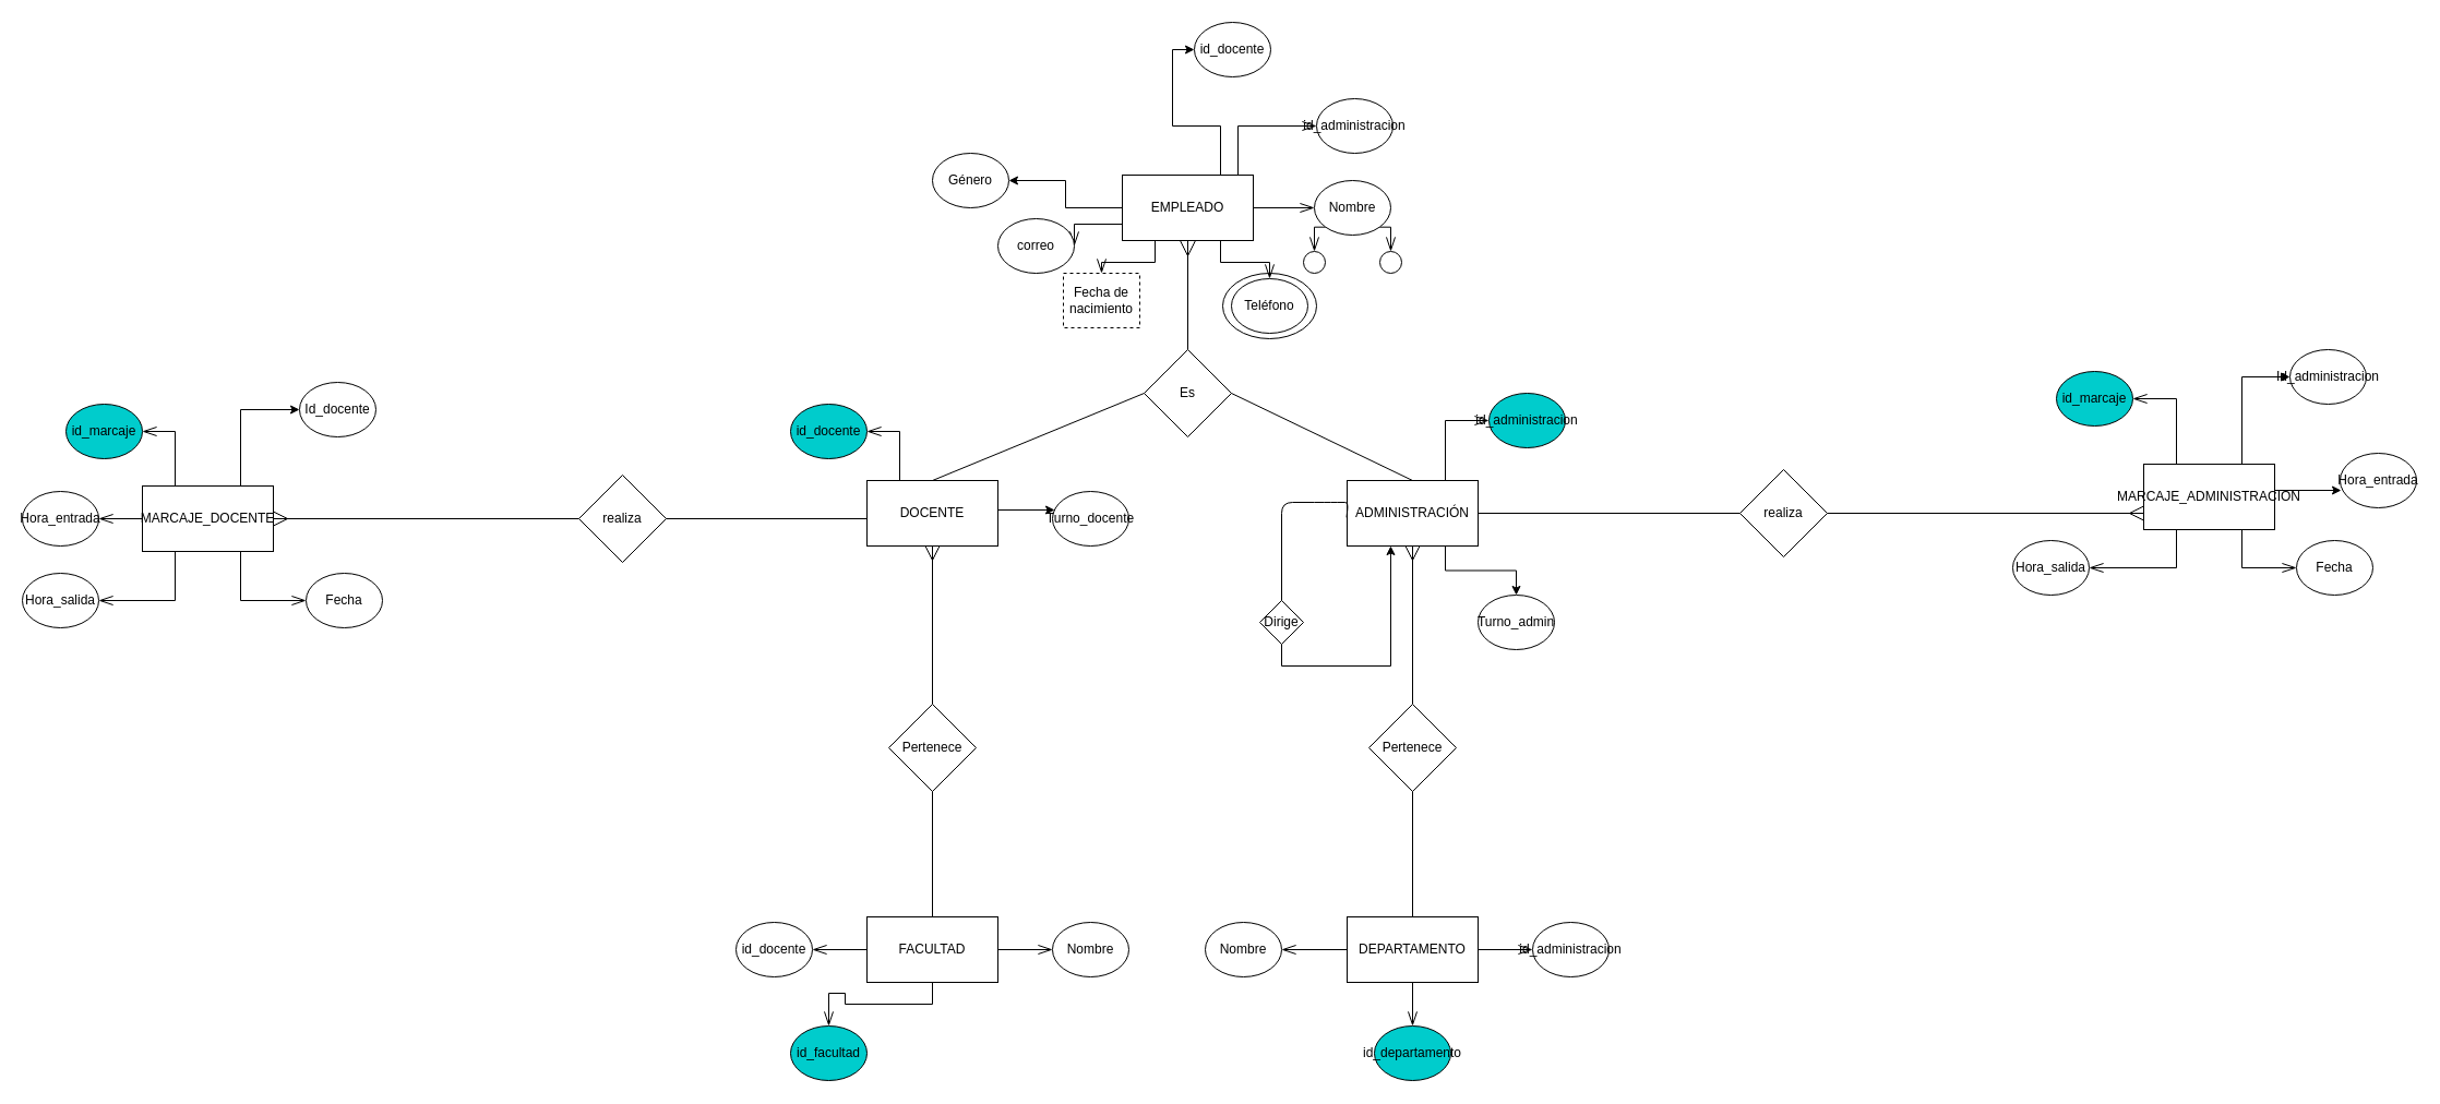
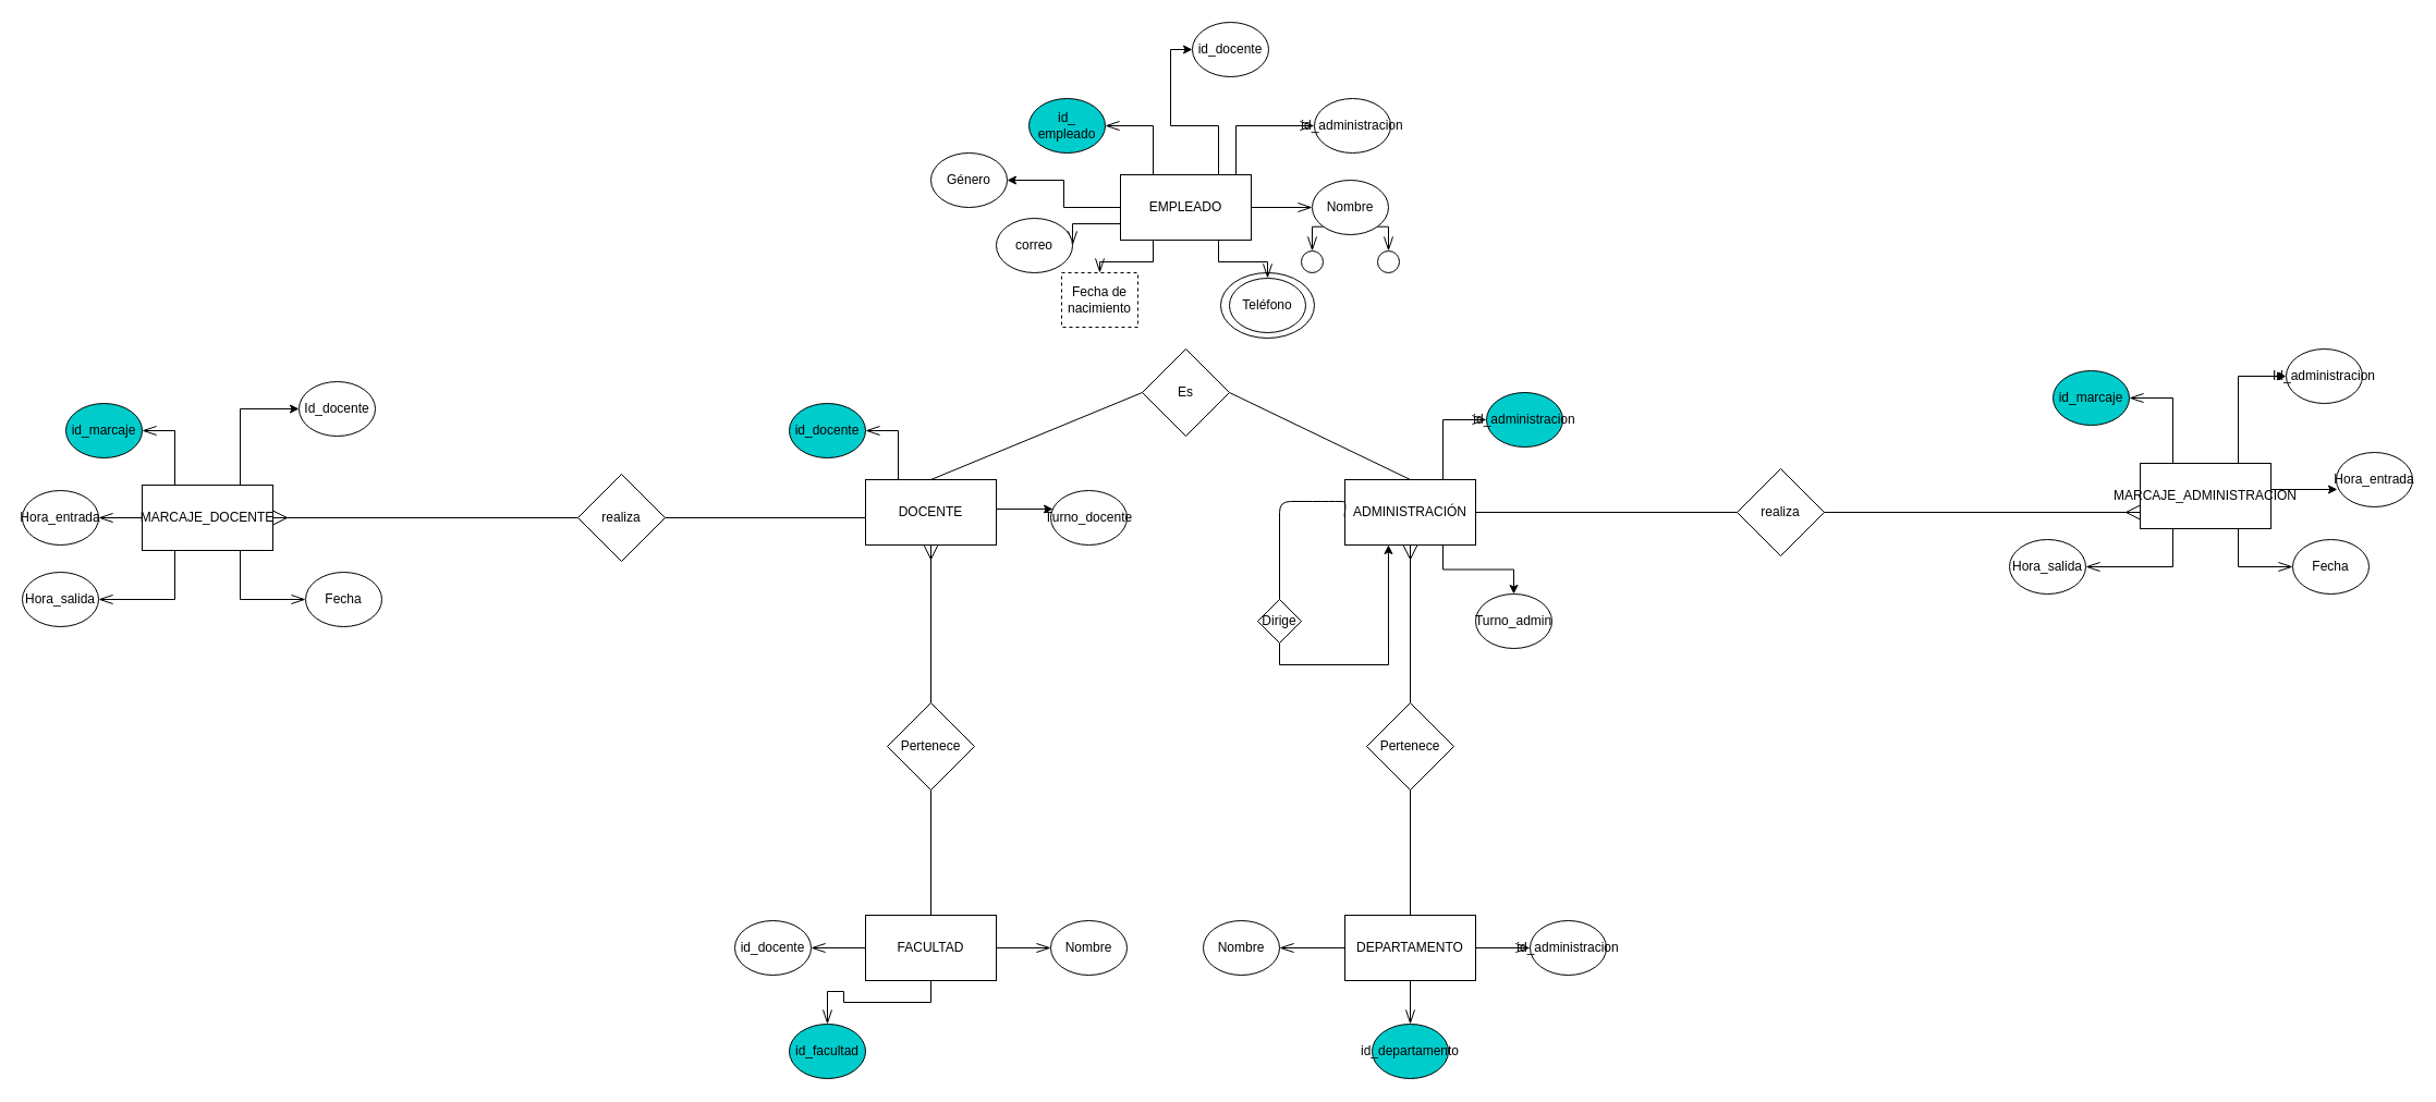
+ <mxCell id="22" value="id_ empleado" style="ellipse;whiteSpace=wrap;html=1;fillColor=#00CCCC;" parent="1" vertex="1"><mxGeometry x="944" y="90" width="70" height="50" as="geometry" /></mxCell>
+ <mxCell id="3" style="edgeStyle=orthogonalEdgeStyle;rounded=0;orthogonalLoop=1;jettySize=auto;html=1;exitX=0.25;exitY=0;exitDx=0;exitDy=0;entryX=1;entryY=0.5;entryDx=0;entryDy=0;endArrow=openThin;endFill=0;endSize=11;strokeWidth=1;" parent="1" source="11" target="22" edge="1"><mxGeometry relative="1" as="geometry" /></mxCell>
- <mxCell id="12" style="edgeStyle=orthogonalEdgeStyle;rounded=0;orthogonalLoop=1;jettySize=auto;html=1;exitX=0.5;exitY=0;exitDx=0;exitDy=0;entryX=0.5;entryY=1;entryDx=0;entryDy=0;endArrow=ERmany;endFill=0;endSize=12;" parent="1" source="13" target="11" edge="1"><mxGeometry relative="1" as="geometry" /></mxCell>
